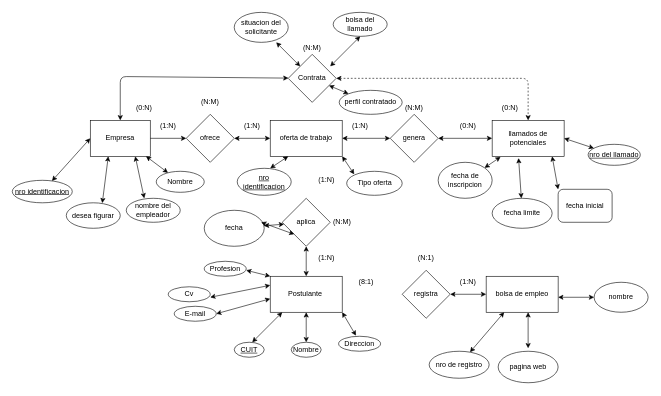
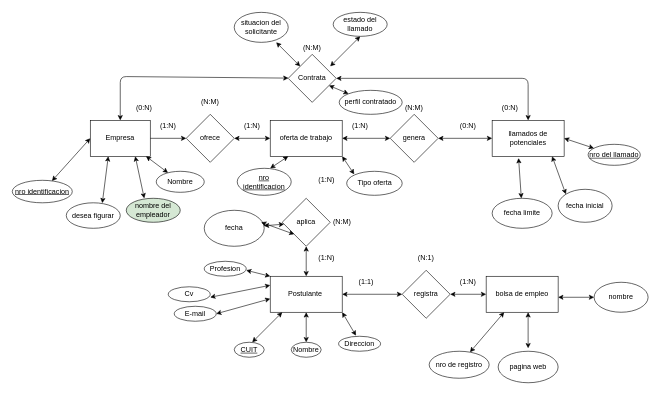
- <mxCell id="50" value="bolsa del llamado" style="ellipse;whiteSpace=wrap;html=1;" vertex="1" parent="1"><mxGeometry x="555" y="20" width="90" height="40" as="geometry" /></mxCell>
+ <mxCell id="50" value="estado del llamado" style="ellipse;whiteSpace=wrap;html=1;" vertex="1" parent="1"><mxGeometry x="555" y="20" width="90" height="40" as="geometry" /></mxCell>
- <mxCell id="21" value="" style="endArrow=classic;startArrow=classic;html=1;exitX=1;exitY=0.5;exitDx=0;exitDy=0;entryX=0.5;entryY=0;entryDx=0;entryDy=0;dashed=1;" parent="1" source="19" target="3" edge="1"><mxGeometry width="50" height="50" relative="1" as="geometry"><mxPoint x="650" y="200" as="sourcePoint" /><mxPoint x="960" y="100" as="targetPoint" /><Array as="points"><mxPoint x="880" y="130" /></Array></mxGeometry></mxCell>
+ <mxCell id="21" value="" style="endArrow=classic;startArrow=classic;html=1;exitX=1;exitY=0.5;exitDx=0;exitDy=0;entryX=0.5;entryY=0;entryDx=0;entryDy=0;" parent="1" source="19" target="3" edge="1"><mxGeometry width="50" height="50" relative="1" as="geometry"><mxPoint x="650" y="200" as="sourcePoint" /><mxPoint x="960" y="100" as="targetPoint" /><Array as="points"><mxPoint x="880" y="130" /></Array></mxGeometry></mxCell>
- <mxCell id="59" value="" style="endArrow=classic;startArrow=classic;html=1;exitX=0.117;exitY=1.017;exitDx=0;exitDy=0;exitPerimeter=0;" edge="1" parent="1" source="3" target="60"><mxGeometry width="50" height="50" relative="1" as="geometry"><mxPoint x="800" y="310" as="sourcePoint" /><mxPoint x="850" y="260" as="targetPoint" /></mxGeometry></mxCell>
- <mxCell id="60" value="fecha de inscripcion" style="ellipse;whiteSpace=wrap;html=1;" vertex="1" parent="1"><mxGeometry x="730" y="270" width="90" height="60" as="geometry" /></mxCell>
- <mxCell id="63" value="fecha inicial" style="whiteSpace=wrap;html=1;rounded=1;" vertex="1" parent="1"><mxGeometry x="930" y="315" width="90" height="55" as="geometry" /></mxCell>
+ <mxCell id="63" value="fecha inicial" style="ellipse;whiteSpace=wrap;html=1;" vertex="1" parent="1"><mxGeometry x="930" y="315" width="90" height="55" as="geometry" /></mxCell>
- <mxCell id="56" value="nombre del empleador" style="ellipse;whiteSpace=wrap;html=1;" vertex="1" parent="1"><mxGeometry x="210" y="330" width="90" height="40" as="geometry" /></mxCell>
+ <mxCell id="56" value="nombre del empleador" style="ellipse;whiteSpace=wrap;html=1;fillColor=#d5e8d4;" vertex="1" parent="1"><mxGeometry x="210" y="330" width="90" height="40" as="geometry" /></mxCell>
- <mxCell id="23" value="(8:1)" style="text;html=1;strokeColor=none;fillColor=none;align=center;verticalAlign=middle;whiteSpace=wrap;rounded=0;" parent="1" vertex="1"><mxGeometry x="590" y="460" width="40" height="20" as="geometry" /></mxCell>
+ <mxCell id="23" value="(1:1)" style="text;html=1;strokeColor=none;fillColor=none;align=center;verticalAlign=middle;whiteSpace=wrap;rounded=0;" parent="1" vertex="1"><mxGeometry x="590" y="460" width="40" height="20" as="geometry" /></mxCell>
+ <mxCell id="15" value="" style="endArrow=classic;startArrow=classic;html=1;entryX=1;entryY=0.5;entryDx=0;entryDy=0;exitX=0;exitY=0.5;exitDx=0;exitDy=0;" parent="1" source="8" target="7" edge="1"><mxGeometry width="50" height="50" relative="1" as="geometry"><mxPoint x="420" y="550" as="sourcePoint" /><mxPoint x="470" y="500" as="targetPoint" /></mxGeometry></mxCell>
